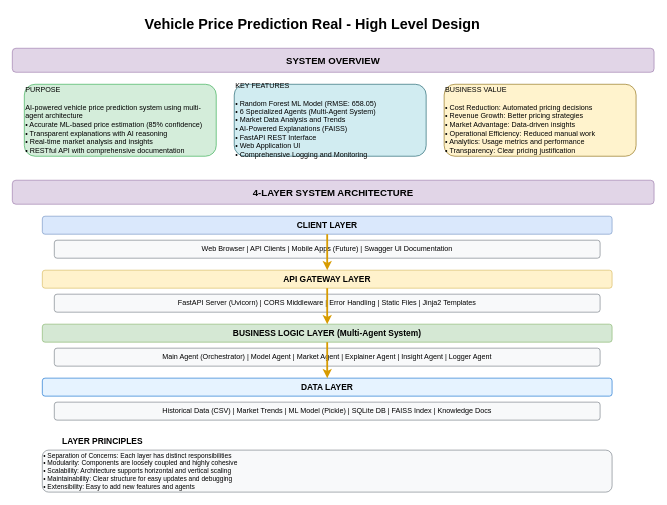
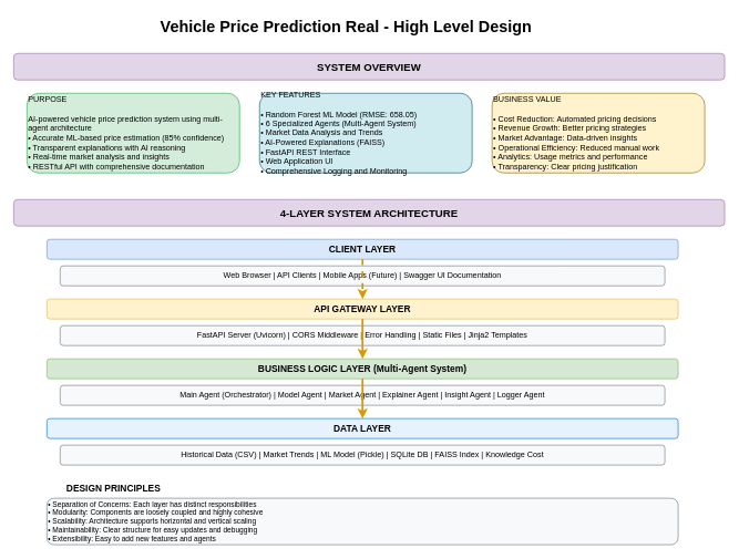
- <mxCell id="16" style="edgeStyle=orthogonalEdgeStyle;rounded=0;orthogonalLoop=1;jettySize=auto;html=1;strokeWidth=3;strokeColor=#d79b00;" edge="1" parent="1" source="8" target="10"><mxGeometry relative="1" as="geometry" /></mxCell>
+ <mxCell id="16" style="edgeStyle=orthogonalEdgeStyle;rounded=0;orthogonalLoop=1;jettySize=auto;html=1;strokeWidth=3;strokeColor=#d79b00;dashed=1;" edge="1" parent="1" source="8" target="10"><mxGeometry relative="1" as="geometry" /></mxCell>
- <mxCell id="15" value="Historical Data (CSV) | Market Trends | ML Model (Pickle) | SQLite DB | FAISS Index | Knowledge Docs" style="rounded=1;whiteSpace=wrap;html=1;fillColor=#f8f9fa;strokeColor=#6c757d;fontSize=12;" vertex="1" parent="1"><mxGeometry x="90" y="670" width="910" height="30" as="geometry" /></mxCell>
+ <mxCell id="15" value="Historical Data (CSV) | Market Trends | ML Model (Pickle) | SQLite DB | FAISS Index | Knowledge Cost" style="rounded=1;whiteSpace=wrap;html=1;fillColor=#f8f9fa;strokeColor=#6c757d;fontSize=12;" vertex="1" parent="1"><mxGeometry x="90" y="670" width="910" height="30" as="geometry" /></mxCell>
- <mxCell id="19" value="LAYER PRINCIPLES" style="text;strokeColor=none;fillColor=none;html=1;fontSize=14;fontStyle=1;verticalAlign=middle;align=center;" vertex="1" parent="1"><mxGeometry x="70" y="720" width="200" height="30" as="geometry" /></mxCell>
+ <mxCell id="19" value="DESIGN PRINCIPLES" style="text;strokeColor=none;fillColor=none;html=1;fontSize=14;fontStyle=1;verticalAlign=middle;align=center;" vertex="1" parent="1"><mxGeometry x="70" y="720" width="200" height="30" as="geometry" /></mxCell>
